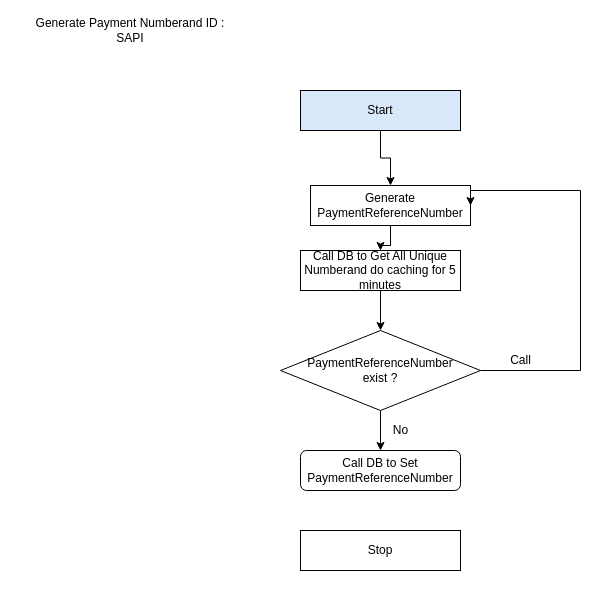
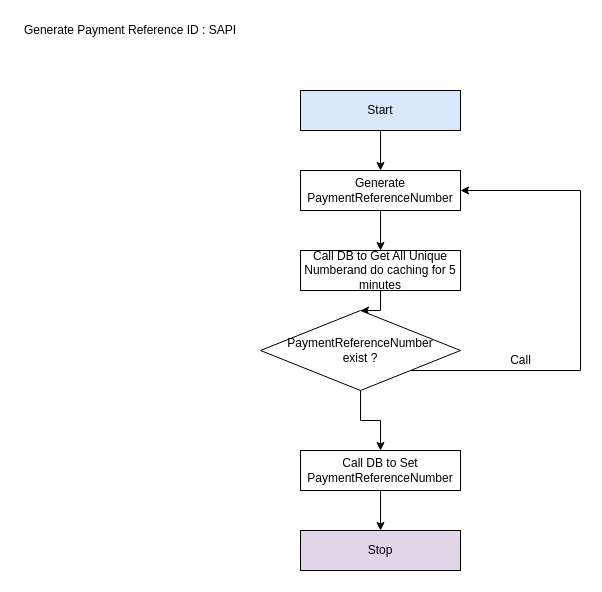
- <mxCell id="4" value="Generate Payment Numberand ID : SAPI" style="text;html=1;strokeColor=none;fillColor=none;align=center;verticalAlign=middle;whiteSpace=wrap;rounded=0;" parent="1" vertex="1"><mxGeometry x="20" y="20" width="220" height="20" as="geometry" /></mxCell>
+ <mxCell id="4" value="Generate Payment Reference ID : SAPI" style="text;html=1;strokeColor=none;fillColor=none;align=center;verticalAlign=middle;whiteSpace=wrap;rounded=0;" parent="1" vertex="1"><mxGeometry x="20" y="20" width="220" height="20" as="geometry" /></mxCell>
- <mxCell id="6" value="Generate PaymentReferenceNumber" style="rounded=0;whiteSpace=wrap;html=1;" parent="1" vertex="1"><mxGeometry x="310" y="185" width="160" height="40" as="geometry" /></mxCell>
+ <mxCell id="6" value="Generate PaymentReferenceNumber" style="rounded=0;whiteSpace=wrap;html=1;" parent="1" vertex="1"><mxGeometry x="300" y="170" width="160" height="40" as="geometry" /></mxCell>
- <mxCell id="11" value="&lt;div&gt;PaymentReferenceNumber &lt;br&gt;&lt;/div&gt;&lt;div&gt;exist ?&lt;/div&gt;" style="rhombus;whiteSpace=wrap;html=1;" parent="1" vertex="1"><mxGeometry x="280" y="330" width="200" height="80" as="geometry" /></mxCell>
+ <mxCell id="11" value="&lt;div&gt;PaymentReferenceNumber &lt;br&gt;&lt;/div&gt;&lt;div&gt;exist ?&lt;/div&gt;" style="rhombus;whiteSpace=wrap;html=1;" parent="1" vertex="1"><mxGeometry x="260" y="310" width="200" height="80" as="geometry" /></mxCell>
- <mxCell id="15" value="No" style="text;html=1;align=center;verticalAlign=middle;resizable=0;points=[];autosize=1;" parent="1" vertex="1"><mxGeometry x="385" y="420" width="30" height="20" as="geometry" /></mxCell>
- <mxCell id="13" value="Call DB to Set PaymentReferenceNumber" style="whiteSpace=wrap;html=1;rounded=1;" parent="1" vertex="1"><mxGeometry x="300" y="450" width="160" height="40" as="geometry" /></mxCell>
+ <mxCell id="13" value="Call DB to Set PaymentReferenceNumber" style="rounded=0;whiteSpace=wrap;html=1;" parent="1" vertex="1"><mxGeometry x="300" y="450" width="160" height="40" as="geometry" /></mxCell>
+ <mxCell id="12" value="" style="edgeStyle=orthogonalEdgeStyle;rounded=0;orthogonalLoop=1;jettySize=auto;html=1;" parent="1" source="13" target="16" edge="1"><mxGeometry relative="1" as="geometry" /></mxCell>
- <mxCell id="16" value="Stop" style="rounded=0;whiteSpace=wrap;html=1;" parent="1" vertex="1"><mxGeometry x="300" y="530" width="160" height="40" as="geometry" /></mxCell>
+ <mxCell id="16" value="Stop" style="rounded=0;whiteSpace=wrap;html=1;fillColor=#e1d5e7;" parent="1" vertex="1"><mxGeometry x="300" y="530" width="160" height="40" as="geometry" /></mxCell>
